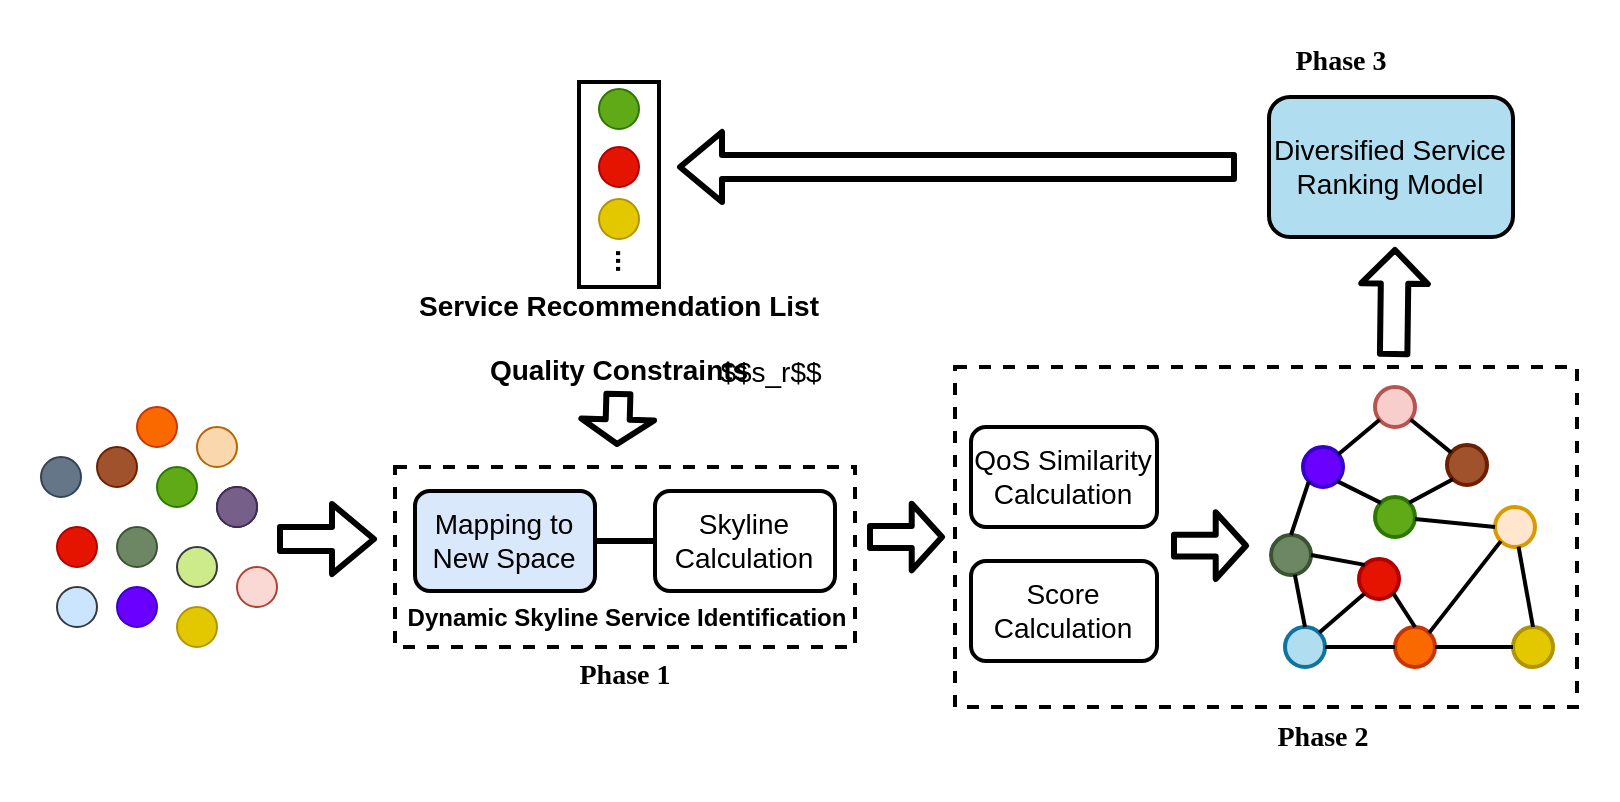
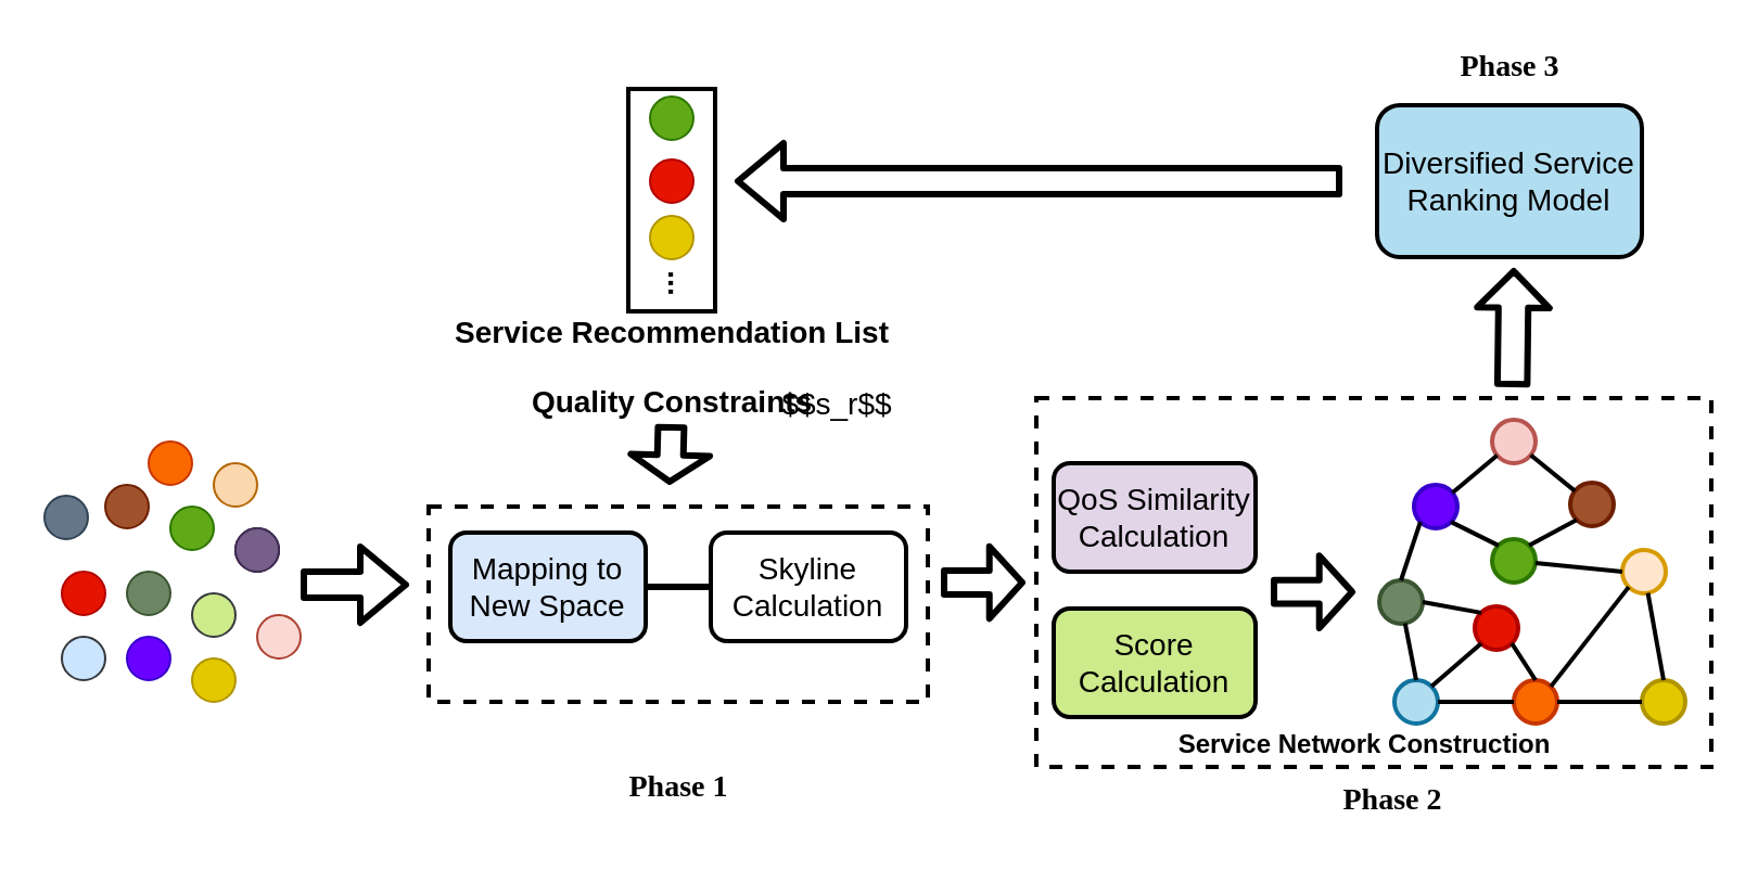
- <mxCell id="66" value="&lt;b&gt;&lt;font style=&quot;font-size: 14px&quot; face=&quot;Times New Roman&quot;&gt;Phase 3&lt;/font&gt;&lt;/b&gt;" style="text;html=1;align=center;verticalAlign=middle;resizable=0;points=[];autosize=1;" vertex="1" parent="1"><mxGeometry x="640" y="20.5" width="60" height="20" as="geometry" /></mxCell>
+ <mxCell id="66" value="&lt;b&gt;&lt;font style=&quot;font-size: 14px&quot; face=&quot;Times New Roman&quot;&gt;Phase 3&lt;/font&gt;&lt;/b&gt;" style="text;html=1;align=center;verticalAlign=middle;resizable=0;points=[];autosize=1;" vertex="1" parent="1"><mxGeometry x="665" y="20.5" width="60" height="20" as="geometry" /></mxCell>
- <mxCell id="19" value="&lt;font style=&quot;font-size: 14px&quot;&gt;QoS Similarity Calculation&lt;/font&gt;" style="rounded=1;whiteSpace=wrap;html=1;strokeWidth=2;" parent="1" vertex="1"><mxGeometry x="485" y="213" width="93" height="50" as="geometry" /></mxCell>
+ <mxCell id="19" value="&lt;font style=&quot;font-size: 14px&quot;&gt;QoS Similarity Calculation&lt;/font&gt;" style="rounded=1;whiteSpace=wrap;html=1;strokeWidth=2;fillColor=#e1d5e7;" parent="1" vertex="1"><mxGeometry x="485" y="213" width="93" height="50" as="geometry" /></mxCell>
- <mxCell id="52" value="&lt;font style=&quot;font-size: 14px&quot;&gt;Score Calculation&lt;/font&gt;" style="rounded=1;whiteSpace=wrap;html=1;strokeWidth=2;" parent="1" vertex="1"><mxGeometry x="485" y="280" width="93" height="50" as="geometry" /></mxCell>
+ <mxCell id="52" value="&lt;font style=&quot;font-size: 14px&quot;&gt;Score Calculation&lt;/font&gt;" style="rounded=1;whiteSpace=wrap;html=1;strokeWidth=2;fillColor=#cdeb8b;" parent="1" vertex="1"><mxGeometry x="485" y="280" width="93" height="50" as="geometry" /></mxCell>
- <mxCell id="21" value="&lt;b&gt;Dynamic Skyline Service Identification&lt;/b&gt;" style="text;html=1;align=center;verticalAlign=middle;resizable=0;points=[];autosize=1;" parent="1" vertex="1"><mxGeometry x="198" y="299" width="230" height="20" as="geometry" /></mxCell>
- <mxCell id="64" value="&lt;b&gt;&lt;font style=&quot;font-size: 14px&quot; face=&quot;Times New Roman&quot;&gt;Phase 1&lt;/font&gt;&lt;/b&gt;" style="text;html=1;align=center;verticalAlign=middle;resizable=0;points=[];autosize=1;" vertex="1" parent="1"><mxGeometry x="282" y="328" width="60" height="20" as="geometry" /></mxCell>
+ <mxCell id="64" value="&lt;b&gt;&lt;font style=&quot;font-size: 14px&quot; face=&quot;Times New Roman&quot;&gt;Phase 1&lt;/font&gt;&lt;/b&gt;" style="text;html=1;align=center;verticalAlign=middle;resizable=0;points=[];autosize=1;" vertex="1" parent="1"><mxGeometry x="282" y="353" width="60" height="20" as="geometry" /></mxCell>
+ <mxCell id="62" value="&lt;b&gt;Service&amp;nbsp;Network&amp;nbsp;Construction&lt;/b&gt;" style="text;html=1;align=center;verticalAlign=middle;resizable=0;points=[];autosize=1;" parent="1" vertex="1"><mxGeometry x="533" y="333" width="190" height="20" as="geometry" /></mxCell>
- <mxCell id="65" value="&lt;b&gt;&lt;font style=&quot;font-size: 14px&quot; face=&quot;Times New Roman&quot;&gt;Phase 2&lt;/font&gt;&lt;/b&gt;" style="text;html=1;align=center;verticalAlign=middle;resizable=0;points=[];autosize=1;" vertex="1" parent="1"><mxGeometry x="631" y="359" width="60" height="20" as="geometry" /></mxCell>
+ <mxCell id="65" value="&lt;b&gt;&lt;font style=&quot;font-size: 14px&quot; face=&quot;Times New Roman&quot;&gt;Phase 2&lt;/font&gt;&lt;/b&gt;" style="text;html=1;align=center;verticalAlign=middle;resizable=0;points=[];autosize=1;" vertex="1" parent="1"><mxGeometry x="611" y="359" width="60" height="20" as="geometry" /></mxCell>
